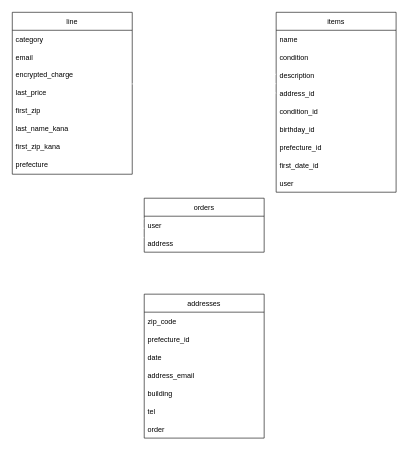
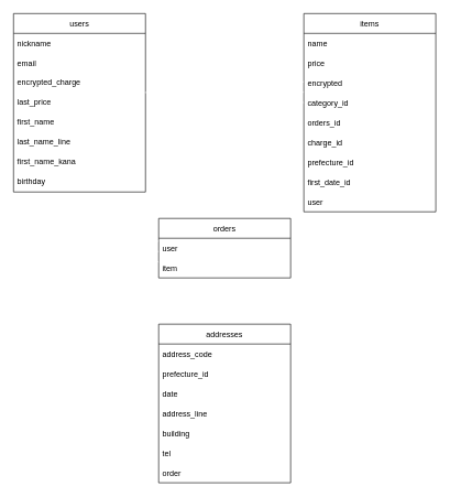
- <mxCell id="3" value="line" style="swimlane;fontStyle=0;childLayout=stackLayout;horizontal=1;startSize=30;horizontalStack=0;resizeParent=1;resizeParentMax=0;resizeLast=0;collapsible=1;marginBottom=0;" parent="1" vertex="1"><mxGeometry x="20" y="20" width="200" height="270" as="geometry"><mxRectangle x="40" y="80" width="60" height="30" as="alternateBounds" /></mxGeometry></mxCell>
+ <mxCell id="3" value="users" style="swimlane;fontStyle=0;childLayout=stackLayout;horizontal=1;startSize=30;horizontalStack=0;resizeParent=1;resizeParentMax=0;resizeLast=0;collapsible=1;marginBottom=0;" parent="1" vertex="1"><mxGeometry x="20" y="20" width="200" height="270" as="geometry"><mxRectangle x="40" y="80" width="60" height="30" as="alternateBounds" /></mxGeometry></mxCell>
- <mxCell id="4" value="category" style="text;strokeColor=none;fillColor=none;align=left;verticalAlign=middle;spacingLeft=4;spacingRight=4;overflow=hidden;points=[[0,0.5],[1,0.5]];portConstraint=eastwest;rotatable=0;" parent="3" vertex="1"><mxGeometry y="30" width="200" height="30" as="geometry" /></mxCell>
+ <mxCell id="4" value="nickname" style="text;strokeColor=none;fillColor=none;align=left;verticalAlign=middle;spacingLeft=4;spacingRight=4;overflow=hidden;points=[[0,0.5],[1,0.5]];portConstraint=eastwest;rotatable=0;" parent="3" vertex="1"><mxGeometry y="30" width="200" height="30" as="geometry" /></mxCell>
- <mxCell id="15" value="condition" style="text;strokeColor=none;fillColor=none;align=left;verticalAlign=middle;spacingLeft=4;spacingRight=4;overflow=hidden;points=[[0,0.5],[1,0.5]];portConstraint=eastwest;rotatable=0;html=0;" parent="13" vertex="1"><mxGeometry y="60" width="200" height="30" as="geometry" /></mxCell>
+ <mxCell id="15" value="price" style="text;strokeColor=none;fillColor=none;align=left;verticalAlign=middle;spacingLeft=4;spacingRight=4;overflow=hidden;points=[[0,0.5],[1,0.5]];portConstraint=eastwest;rotatable=0;html=0;" parent="13" vertex="1"><mxGeometry y="60" width="200" height="30" as="geometry" /></mxCell>
- <mxCell id="16" value="description" style="text;strokeColor=none;fillColor=none;align=left;verticalAlign=middle;spacingLeft=4;spacingRight=4;overflow=hidden;points=[[0,0.5],[1,0.5]];portConstraint=eastwest;rotatable=0;html=0;" vertex="1" parent="13"><mxGeometry y="90" width="200" height="30" as="geometry" /></mxCell>
+ <mxCell id="16" value="encrypted" style="text;strokeColor=none;fillColor=none;align=left;verticalAlign=middle;spacingLeft=4;spacingRight=4;overflow=hidden;points=[[0,0.5],[1,0.5]];portConstraint=eastwest;rotatable=0;html=0;" vertex="1" parent="13"><mxGeometry y="90" width="200" height="30" as="geometry" /></mxCell>
- <mxCell id="17" value="address_id" style="text;strokeColor=none;fillColor=none;align=left;verticalAlign=middle;spacingLeft=4;spacingRight=4;overflow=hidden;points=[[0,0.5],[1,0.5]];portConstraint=eastwest;rotatable=0;html=0;" parent="13" vertex="1"><mxGeometry y="120" width="200" height="30" as="geometry" /></mxCell>
+ <mxCell id="17" value="category_id" style="text;strokeColor=none;fillColor=none;align=left;verticalAlign=middle;spacingLeft=4;spacingRight=4;overflow=hidden;points=[[0,0.5],[1,0.5]];portConstraint=eastwest;rotatable=0;html=0;" parent="13" vertex="1"><mxGeometry y="120" width="200" height="30" as="geometry" /></mxCell>
- <mxCell id="8" value="first_zip" style="text;strokeColor=none;fillColor=none;align=left;verticalAlign=top;spacingLeft=4;spacingRight=4;overflow=hidden;points=[[0,0.5],[1,0.5]];portConstraint=eastwest;rotatable=0;" parent="3" vertex="1"><mxGeometry y="150" width="200" height="30" as="geometry" /></mxCell>
+ <mxCell id="8" value="first_name" style="text;strokeColor=none;fillColor=none;align=left;verticalAlign=top;spacingLeft=4;spacingRight=4;overflow=hidden;points=[[0,0.5],[1,0.5]];portConstraint=eastwest;rotatable=0;" parent="3" vertex="1"><mxGeometry y="150" width="200" height="30" as="geometry" /></mxCell>
- <mxCell id="18" value="condition_id" style="text;strokeColor=none;fillColor=none;align=left;verticalAlign=middle;spacingLeft=4;spacingRight=4;overflow=hidden;points=[[0,0.5],[1,0.5]];portConstraint=eastwest;rotatable=0;html=0;" vertex="1" parent="13"><mxGeometry y="150" width="200" height="30" as="geometry" /></mxCell>
+ <mxCell id="18" value="orders_id" style="text;strokeColor=none;fillColor=none;align=left;verticalAlign=middle;spacingLeft=4;spacingRight=4;overflow=hidden;points=[[0,0.5],[1,0.5]];portConstraint=eastwest;rotatable=0;html=0;" vertex="1" parent="13"><mxGeometry y="150" width="200" height="30" as="geometry" /></mxCell>
- <mxCell id="9" value="last_name_kana" style="text;strokeColor=none;fillColor=none;align=left;verticalAlign=top;spacingLeft=4;spacingRight=4;overflow=hidden;points=[[0,0.5],[1,0.5]];portConstraint=eastwest;rotatable=0;" vertex="1" parent="3"><mxGeometry y="180" width="200" height="30" as="geometry" /></mxCell>
+ <mxCell id="9" value="last_name_line" style="text;strokeColor=none;fillColor=none;align=left;verticalAlign=top;spacingLeft=4;spacingRight=4;overflow=hidden;points=[[0,0.5],[1,0.5]];portConstraint=eastwest;rotatable=0;" vertex="1" parent="3"><mxGeometry y="180" width="200" height="30" as="geometry" /></mxCell>
- <mxCell id="19" value="birthday_id" style="text;strokeColor=none;fillColor=none;align=left;verticalAlign=middle;spacingLeft=4;spacingRight=4;overflow=hidden;points=[[0,0.5],[1,0.5]];portConstraint=eastwest;rotatable=0;html=0;" vertex="1" parent="13"><mxGeometry y="180" width="200" height="30" as="geometry" /></mxCell>
+ <mxCell id="19" value="charge_id" style="text;strokeColor=none;fillColor=none;align=left;verticalAlign=middle;spacingLeft=4;spacingRight=4;overflow=hidden;points=[[0,0.5],[1,0.5]];portConstraint=eastwest;rotatable=0;html=0;" vertex="1" parent="13"><mxGeometry y="180" width="200" height="30" as="geometry" /></mxCell>
- <mxCell id="10" value="first_zip_kana" style="text;strokeColor=none;fillColor=none;align=left;verticalAlign=top;spacingLeft=4;spacingRight=4;overflow=hidden;points=[[0,0.5],[1,0.5]];portConstraint=eastwest;rotatable=0;" vertex="1" parent="3"><mxGeometry y="210" width="200" height="30" as="geometry" /></mxCell>
+ <mxCell id="10" value="first_name_kana" style="text;strokeColor=none;fillColor=none;align=left;verticalAlign=top;spacingLeft=4;spacingRight=4;overflow=hidden;points=[[0,0.5],[1,0.5]];portConstraint=eastwest;rotatable=0;" vertex="1" parent="3"><mxGeometry y="210" width="200" height="30" as="geometry" /></mxCell>
- <mxCell id="11" value="prefecture" style="text;strokeColor=none;fillColor=none;align=left;verticalAlign=top;spacingLeft=4;spacingRight=4;overflow=hidden;points=[[0,0.5],[1,0.5]];portConstraint=eastwest;rotatable=0;" parent="3" vertex="1"><mxGeometry y="240" width="200" height="30" as="geometry" /></mxCell>
+ <mxCell id="11" value="birthday" style="text;strokeColor=none;fillColor=none;align=left;verticalAlign=top;spacingLeft=4;spacingRight=4;overflow=hidden;points=[[0,0.5],[1,0.5]];portConstraint=eastwest;rotatable=0;" parent="3" vertex="1"><mxGeometry y="240" width="200" height="30" as="geometry" /></mxCell>
- <mxCell id="27" value="address" style="text;strokeColor=none;fillColor=none;align=left;verticalAlign=middle;spacingLeft=4;spacingRight=4;overflow=hidden;points=[[0,0.5],[1,0.5]];portConstraint=eastwest;rotatable=0;html=0;" parent="25" vertex="1"><mxGeometry y="60" width="200" height="30" as="geometry" /></mxCell>
+ <mxCell id="27" value="item" style="text;strokeColor=none;fillColor=none;align=left;verticalAlign=middle;spacingLeft=4;spacingRight=4;overflow=hidden;points=[[0,0.5],[1,0.5]];portConstraint=eastwest;rotatable=0;html=0;" parent="25" vertex="1"><mxGeometry y="60" width="200" height="30" as="geometry" /></mxCell>
- <mxCell id="31" value="zip_code" style="text;strokeColor=none;fillColor=none;align=left;verticalAlign=middle;spacingLeft=4;spacingRight=4;overflow=hidden;points=[[0,0.5],[1,0.5]];portConstraint=eastwest;rotatable=0;html=0;" parent="30" vertex="1"><mxGeometry y="30" width="200" height="30" as="geometry" /></mxCell>
+ <mxCell id="31" value="address_code" style="text;strokeColor=none;fillColor=none;align=left;verticalAlign=middle;spacingLeft=4;spacingRight=4;overflow=hidden;points=[[0,0.5],[1,0.5]];portConstraint=eastwest;rotatable=0;html=0;" parent="30" vertex="1"><mxGeometry y="30" width="200" height="30" as="geometry" /></mxCell>
- <mxCell id="34" value="address_email" style="text;strokeColor=none;fillColor=none;align=left;verticalAlign=middle;spacingLeft=4;spacingRight=4;overflow=hidden;points=[[0,0.5],[1,0.5]];portConstraint=eastwest;rotatable=0;html=0;" parent="30" vertex="1"><mxGeometry y="120" width="200" height="30" as="geometry" /></mxCell>
+ <mxCell id="34" value="address_line" style="text;strokeColor=none;fillColor=none;align=left;verticalAlign=middle;spacingLeft=4;spacingRight=4;overflow=hidden;points=[[0,0.5],[1,0.5]];portConstraint=eastwest;rotatable=0;html=0;" parent="30" vertex="1"><mxGeometry y="120" width="200" height="30" as="geometry" /></mxCell>
